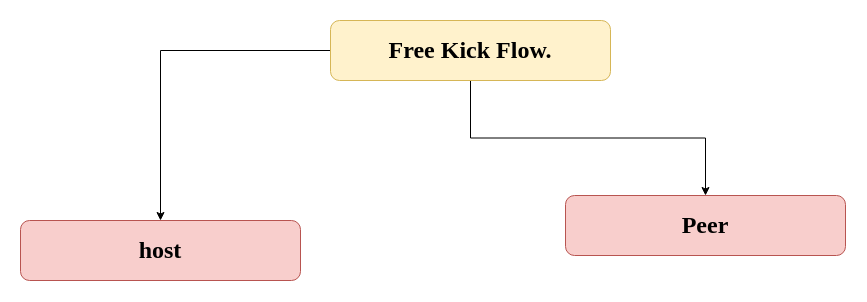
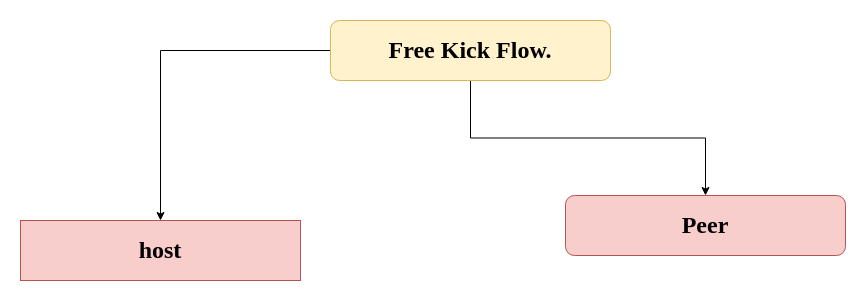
- <mxCell id="6" value="&lt;font face=&quot;Comic Sans MS&quot;&gt;&lt;span style=&quot;font-size: 24px&quot;&gt;&lt;b&gt;host&lt;/b&gt;&lt;/span&gt;&lt;/font&gt;" style="rounded=1;whiteSpace=wrap;html=1;fillColor=#f8cecc;strokeColor=#b85450;" vertex="1" parent="1"><mxGeometry x="20" y="220" width="280" height="60" as="geometry" /></mxCell>
+ <mxCell id="6" value="&lt;font face=&quot;Comic Sans MS&quot;&gt;&lt;span style=&quot;font-size: 24px&quot;&gt;&lt;b&gt;host&lt;/b&gt;&lt;/span&gt;&lt;/font&gt;" style="whiteSpace=wrap;html=1;fillColor=#f8cecc;strokeColor=#b85450;rounded=0;" vertex="1" parent="1"><mxGeometry x="20" y="220" width="280" height="60" as="geometry" /></mxCell>
